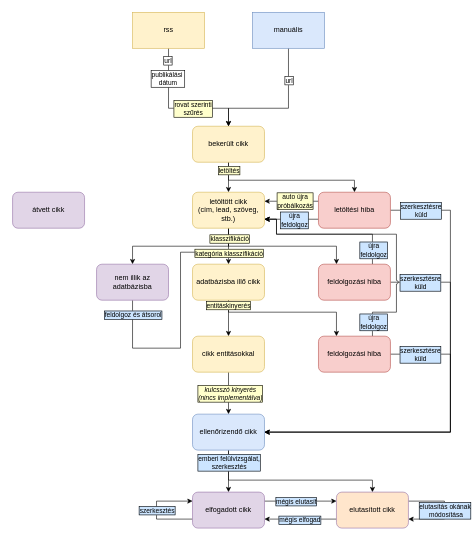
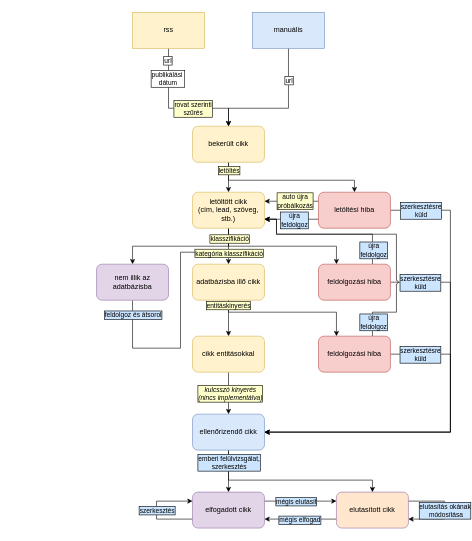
- <mxCell id="61" value="átvett cikk" style="rounded=1;whiteSpace=wrap;html=1;fillColor=#e1d5e7;strokeColor=#9673a6;" parent="1" vertex="1"><mxGeometry x="20" y="320" width="120" height="60" as="geometry" /></mxCell>
